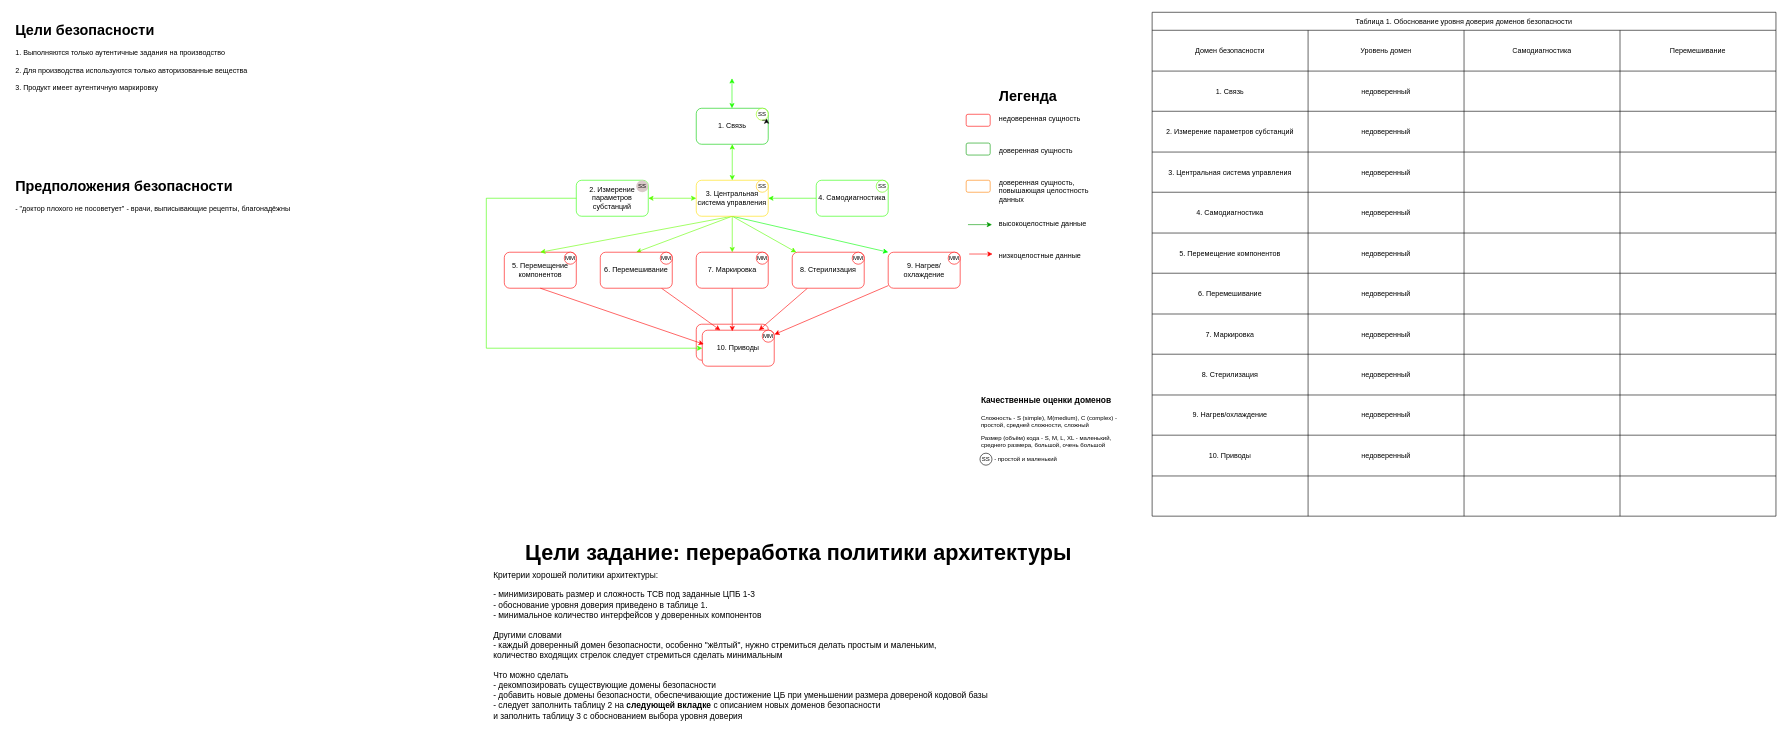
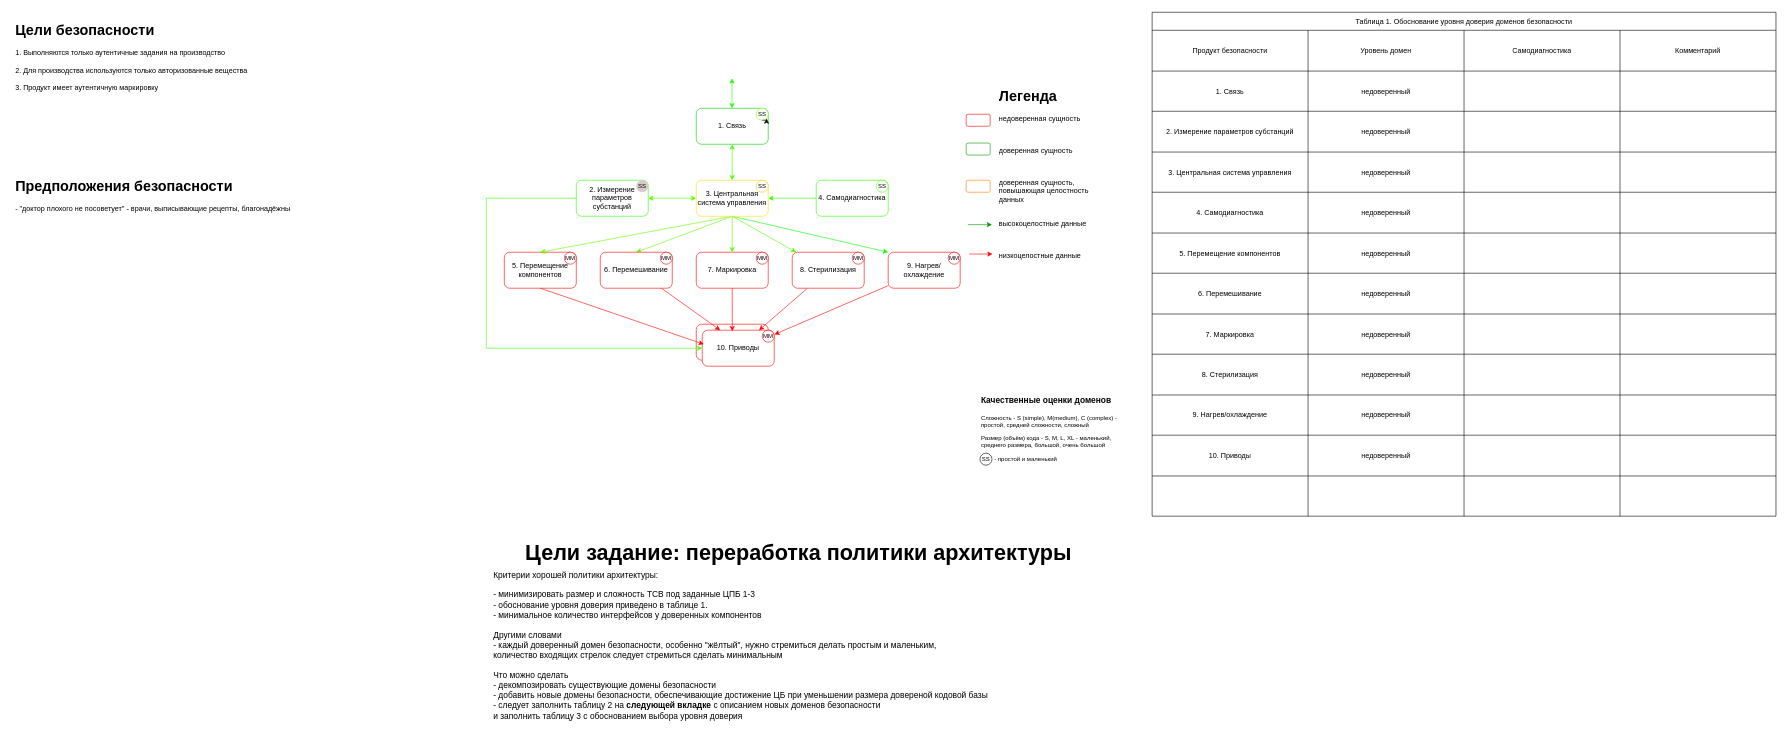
- <mxCell id="58" value="Домен безопасности" style="shape=partialRectangle;html=1;whiteSpace=wrap;connectable=0;strokeColor=inherit;overflow=hidden;fillColor=none;top=0;left=0;bottom=0;right=0;pointerEvents=1;" parent="57" vertex="1"><mxGeometry width="260" height="68" as="geometry"><mxRectangle width="260" height="68" as="alternateBounds" /></mxGeometry></mxCell>
+ <mxCell id="58" value="Продукт безопасности" style="shape=partialRectangle;html=1;whiteSpace=wrap;connectable=0;strokeColor=inherit;overflow=hidden;fillColor=none;top=0;left=0;bottom=0;right=0;pointerEvents=1;" parent="57" vertex="1"><mxGeometry width="260" height="68" as="geometry"><mxRectangle width="260" height="68" as="alternateBounds" /></mxGeometry></mxCell>
- <mxCell id="61" value="Перемешивание" style="shape=partialRectangle;html=1;whiteSpace=wrap;connectable=0;strokeColor=inherit;overflow=hidden;fillColor=none;top=0;left=0;bottom=0;right=0;pointerEvents=1;" parent="57" vertex="1"><mxGeometry x="780" width="260" height="68" as="geometry"><mxRectangle width="260" height="68" as="alternateBounds" /></mxGeometry></mxCell>
+ <mxCell id="61" value="Комментарий" style="shape=partialRectangle;html=1;whiteSpace=wrap;connectable=0;strokeColor=inherit;overflow=hidden;fillColor=none;top=0;left=0;bottom=0;right=0;pointerEvents=1;" parent="57" vertex="1"><mxGeometry x="780" width="260" height="68" as="geometry"><mxRectangle width="260" height="68" as="alternateBounds" /></mxGeometry></mxCell>
